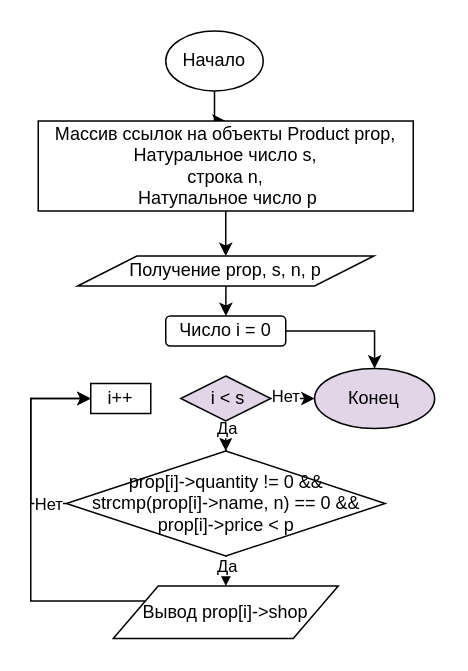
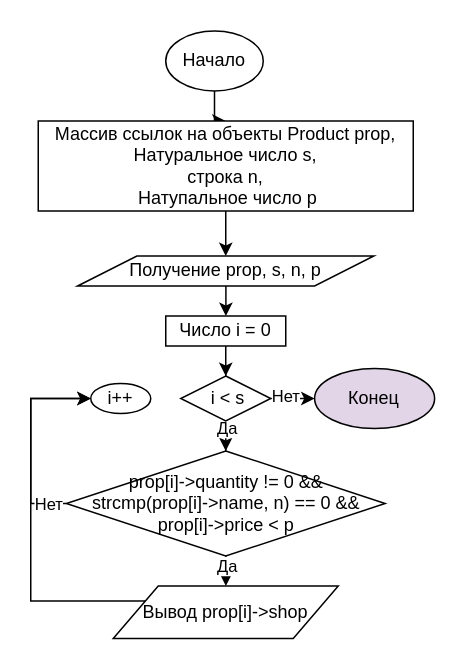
- <mxCell id="15" value="Число i = 0" style="whiteSpace=wrap;html=1;rounded=1;" vertex="1" parent="1"><mxGeometry x="110" y="210" width="80" height="20" as="geometry" /></mxCell>
+ <mxCell id="15" value="Число i = 0" style="rounded=0;whiteSpace=wrap;html=1;" vertex="1" parent="1"><mxGeometry x="110" y="210" width="80" height="20" as="geometry" /></mxCell>
- <mxCell id="14" style="edgeStyle=orthogonalEdgeStyle;rounded=0;orthogonalLoop=1;jettySize=auto;html=1;" edge="1" parent="1" source="15" target="4"><mxGeometry relative="1" as="geometry" /></mxCell>
+ <mxCell id="14" style="edgeStyle=orthogonalEdgeStyle;rounded=0;orthogonalLoop=1;jettySize=auto;html=1;" edge="1" parent="1" source="15" target="11"><mxGeometry relative="1" as="geometry" /></mxCell>
- <mxCell id="16" value="i++" style="rounded=0;whiteSpace=wrap;html=1;" vertex="1" parent="1"><mxGeometry x="60" y="255" width="40" height="20" as="geometry" /></mxCell>
+ <mxCell id="16" value="i++" style="ellipse;whiteSpace=wrap;html=1;" vertex="1" parent="1"><mxGeometry x="60" y="255" width="40" height="20" as="geometry" /></mxCell>
- <mxCell id="11" value="&amp;nbsp;i &amp;lt; s" style="rhombus;whiteSpace=wrap;html=1;fillColor=#e1d5e7;" vertex="1" parent="1"><mxGeometry x="120" y="250" width="60" height="30" as="geometry" /></mxCell>
+ <mxCell id="11" value="&amp;nbsp;i &amp;lt; s" style="rhombus;whiteSpace=wrap;html=1;" vertex="1" parent="1"><mxGeometry x="120" y="250" width="60" height="30" as="geometry" /></mxCell>
